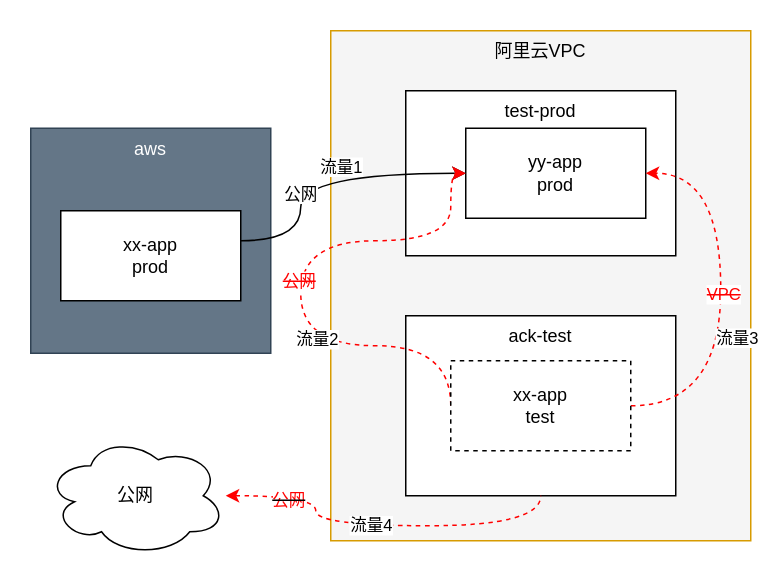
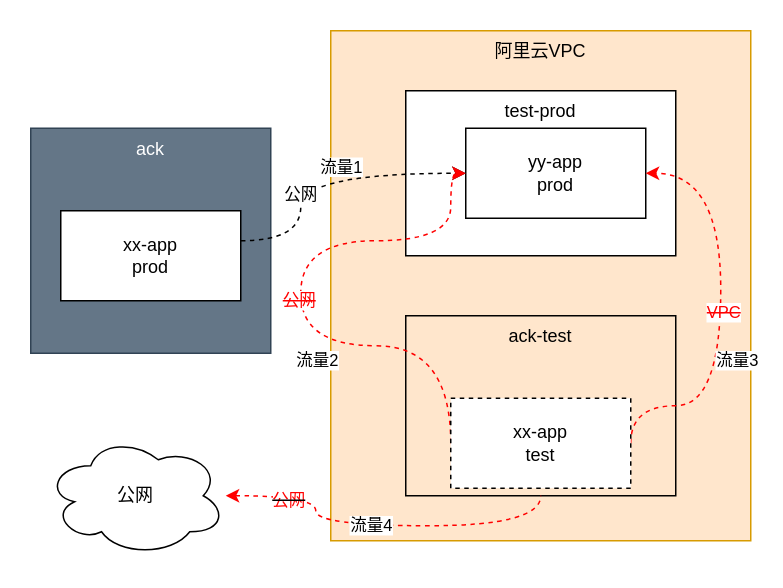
- <mxCell id="2" value="aws" style="rounded=0;whiteSpace=wrap;html=1;verticalAlign=top;fillColor=#647687;fontColor=#ffffff;strokeColor=#314354;" vertex="1" parent="1"><mxGeometry x="20" y="85" width="160" height="150" as="geometry" /></mxCell>
+ <mxCell id="2" value="ack" style="rounded=0;whiteSpace=wrap;html=1;verticalAlign=top;fillColor=#647687;fontColor=#ffffff;strokeColor=#314354;" vertex="1" parent="1"><mxGeometry x="20" y="85" width="160" height="150" as="geometry" /></mxCell>
- <mxCell id="7" style="edgeStyle=orthogonalEdgeStyle;rounded=0;orthogonalLoop=1;jettySize=auto;html=1;entryX=0;entryY=0.5;entryDx=0;entryDy=0;curved=1;" edge="1" parent="1" source="4" target="6"><mxGeometry relative="1" as="geometry"><Array as="points"><mxPoint x="200" y="160" /><mxPoint x="200" y="115" /></Array></mxGeometry></mxCell>
+ <mxCell id="7" style="edgeStyle=orthogonalEdgeStyle;rounded=0;orthogonalLoop=1;jettySize=auto;html=1;entryX=0;entryY=0.5;entryDx=0;entryDy=0;curved=1;dashed=1;" edge="1" parent="1" source="4" target="6"><mxGeometry relative="1" as="geometry"><Array as="points"><mxPoint x="200" y="160" /><mxPoint x="200" y="115" /></Array></mxGeometry></mxCell>
- <mxCell id="3" value="阿里云VPC" style="rounded=0;whiteSpace=wrap;html=1;align=center;verticalAlign=top;fillColor=#f5f5f5;strokeColor=#d79b00;" vertex="1" parent="1"><mxGeometry x="220" y="20" width="280" height="340" as="geometry" /></mxCell>
+ <mxCell id="3" value="阿里云VPC" style="rounded=0;whiteSpace=wrap;html=1;align=center;verticalAlign=top;fillColor=#ffe6cc;strokeColor=#d79b00;" vertex="1" parent="1"><mxGeometry x="220" y="20" width="280" height="340" as="geometry" /></mxCell>
- <mxCell id="10" value="ack-test" style="rounded=0;whiteSpace=wrap;html=1;verticalAlign=top;" vertex="1" parent="1"><mxGeometry x="270" y="210" width="180" height="120" as="geometry" /></mxCell>
+ <mxCell id="10" value="ack-test" style="rounded=0;whiteSpace=wrap;html=1;verticalAlign=top;fillColor=#ffe6cc;" vertex="1" parent="1"><mxGeometry x="270" y="210" width="180" height="120" as="geometry" /></mxCell>
- <mxCell id="17" value="xx-app&lt;br&gt;test" style="rounded=0;whiteSpace=wrap;html=1;dashed=1;" vertex="1" parent="1"><mxGeometry x="300" y="240" width="120" height="60" as="geometry" /></mxCell>
+ <mxCell id="17" value="xx-app&lt;br&gt;test" style="rounded=0;whiteSpace=wrap;html=1;dashed=1;" vertex="1" parent="1"><mxGeometry x="300" y="265" width="120" height="60" as="geometry" /></mxCell>
